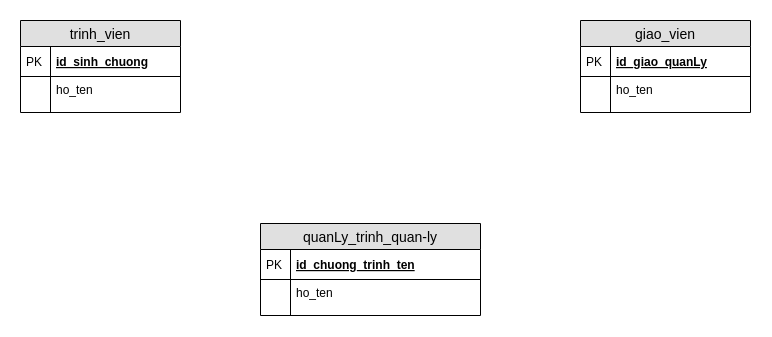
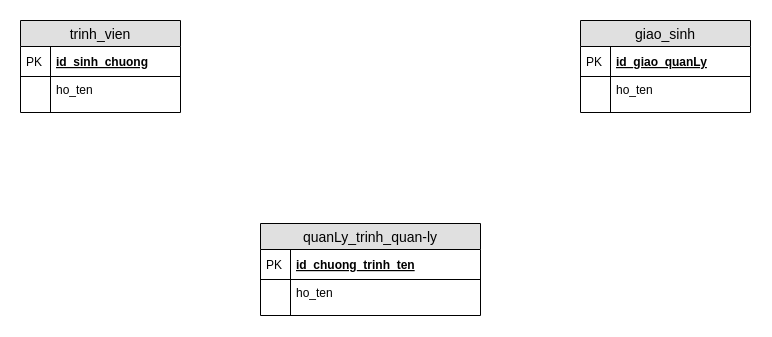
- <mxCell id="16" value="giao_vien" style="swimlane;fontStyle=0;childLayout=stackLayout;horizontal=1;startSize=26;fillColor=#e0e0e0;horizontalStack=0;resizeParent=1;resizeParentMax=0;resizeLast=0;collapsible=1;marginBottom=0;swimlaneFillColor=#ffffff;align=center;fontSize=14;" vertex="1" parent="1"><mxGeometry x="580" y="20" width="170" height="92" as="geometry" /></mxCell>
+ <mxCell id="16" value="giao_sinh" style="swimlane;fontStyle=0;childLayout=stackLayout;horizontal=1;startSize=26;fillColor=#e0e0e0;horizontalStack=0;resizeParent=1;resizeParentMax=0;resizeLast=0;collapsible=1;marginBottom=0;swimlaneFillColor=#ffffff;align=center;fontSize=14;" vertex="1" parent="1"><mxGeometry x="580" y="20" width="170" height="92" as="geometry" /></mxCell>
